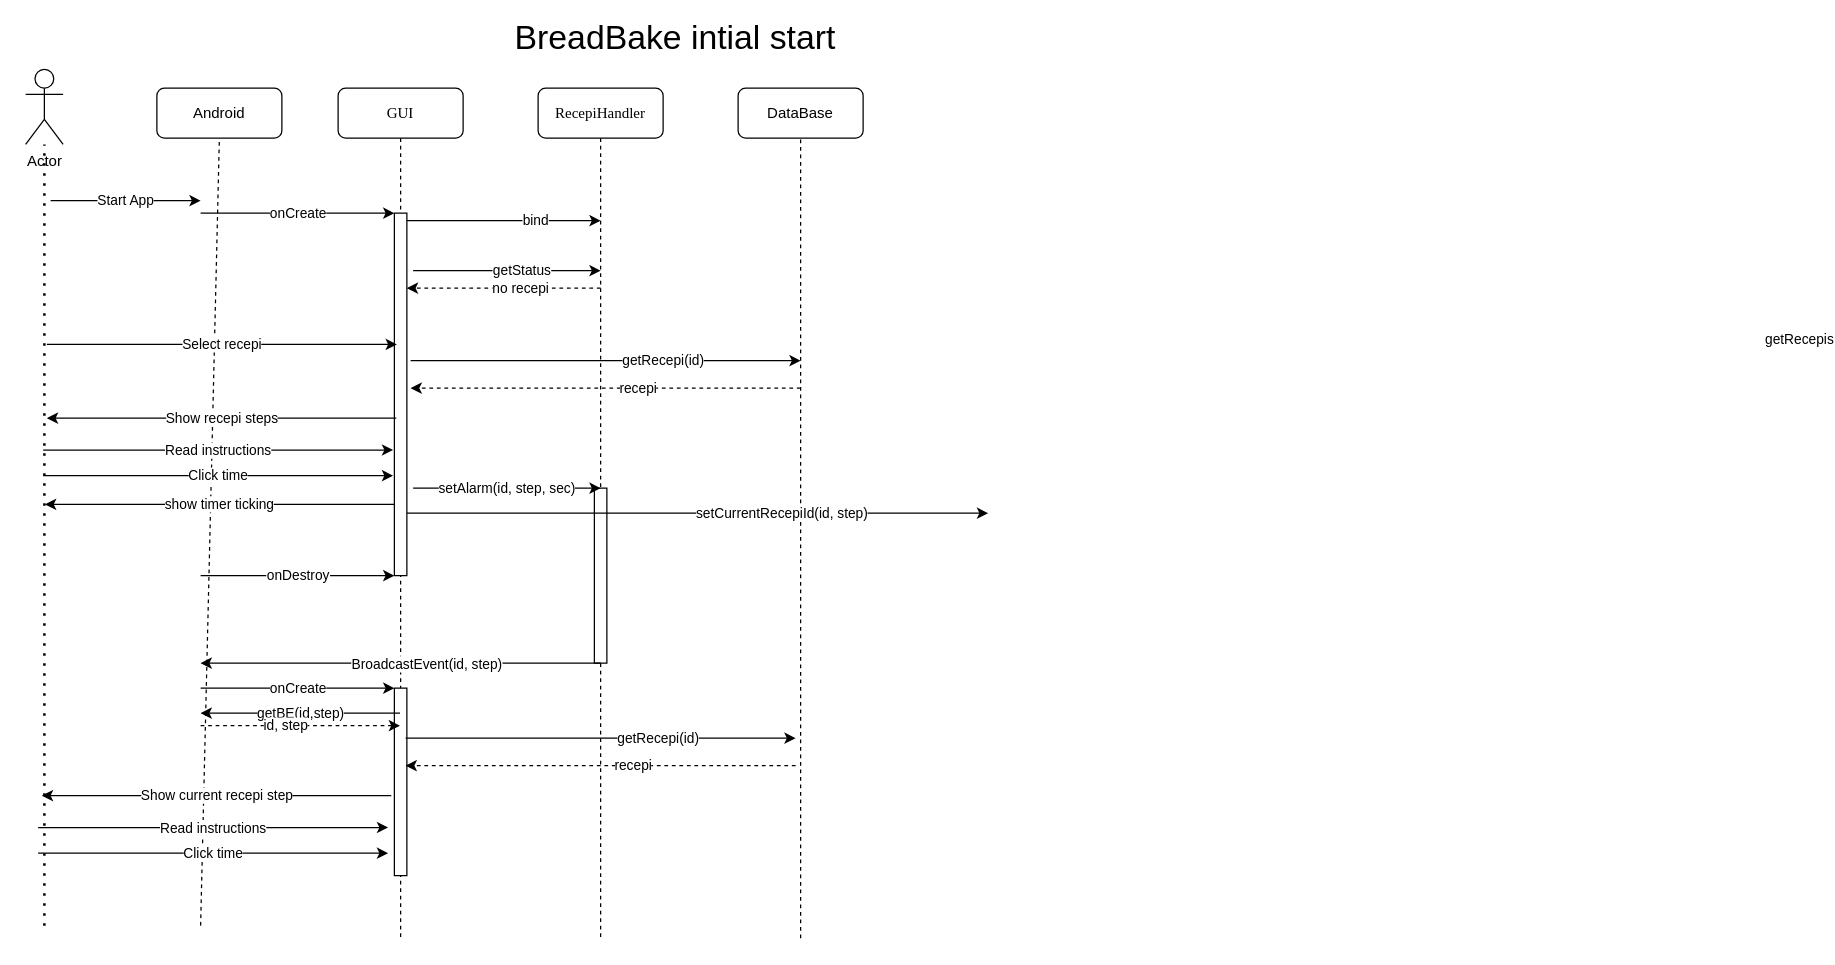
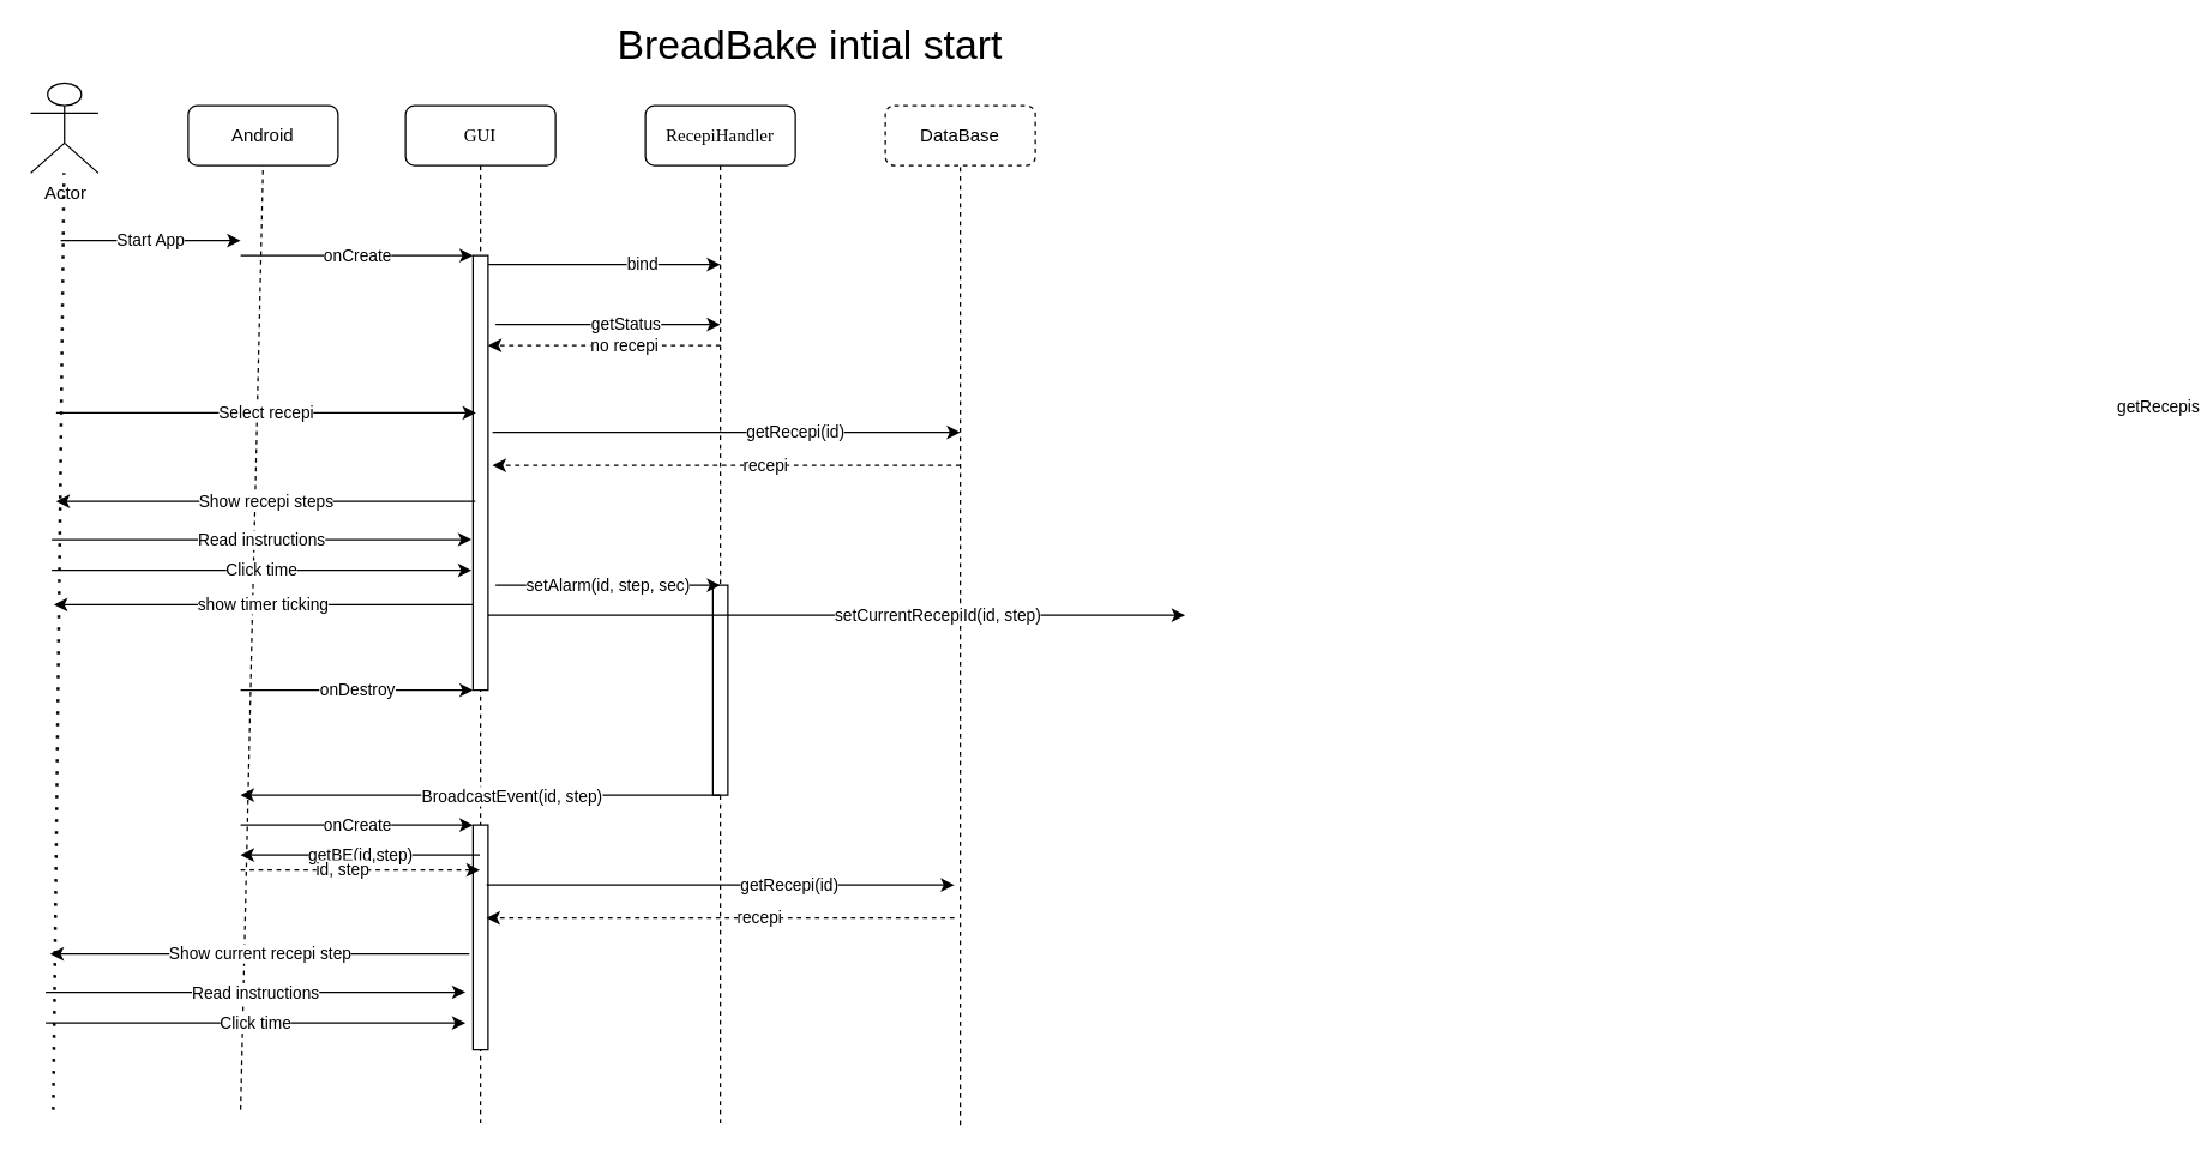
- <mxCell id="8" value="Actor" style="shape=umlActor;verticalLabelPosition=bottom;verticalAlign=top;html=1;outlineConnect=0;" parent="1" vertex="1"><mxGeometry x="20" y="55" width="30" height="60" as="geometry" /></mxCell>
+ <mxCell id="8" value="Actor" style="shape=umlActor;verticalLabelPosition=bottom;verticalAlign=top;html=1;outlineConnect=0;" parent="1" vertex="1"><mxGeometry x="20" y="55" width="45" height="60" as="geometry" /></mxCell>
- <mxCell id="15" value="DataBase" style="rounded=1;whiteSpace=wrap;html=1;" parent="1" vertex="1"><mxGeometry x="590" y="70" width="100" height="40" as="geometry" /></mxCell>
+ <mxCell id="15" value="DataBase" style="rounded=1;whiteSpace=wrap;html=1;dashed=1;" parent="1" vertex="1"><mxGeometry x="590" y="70" width="100" height="40" as="geometry" /></mxCell>
